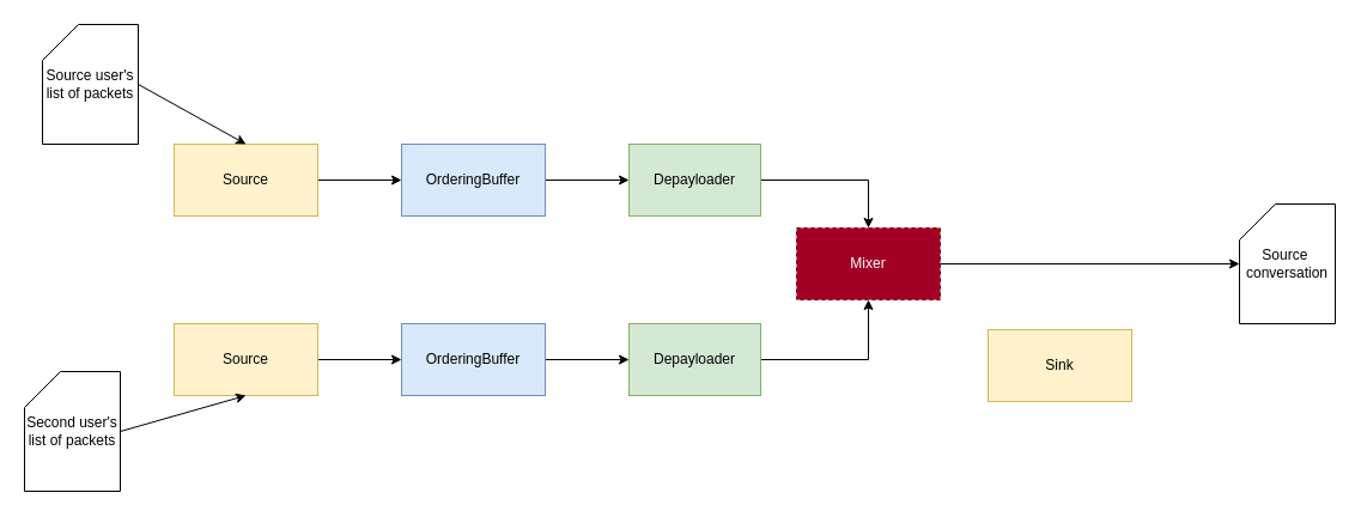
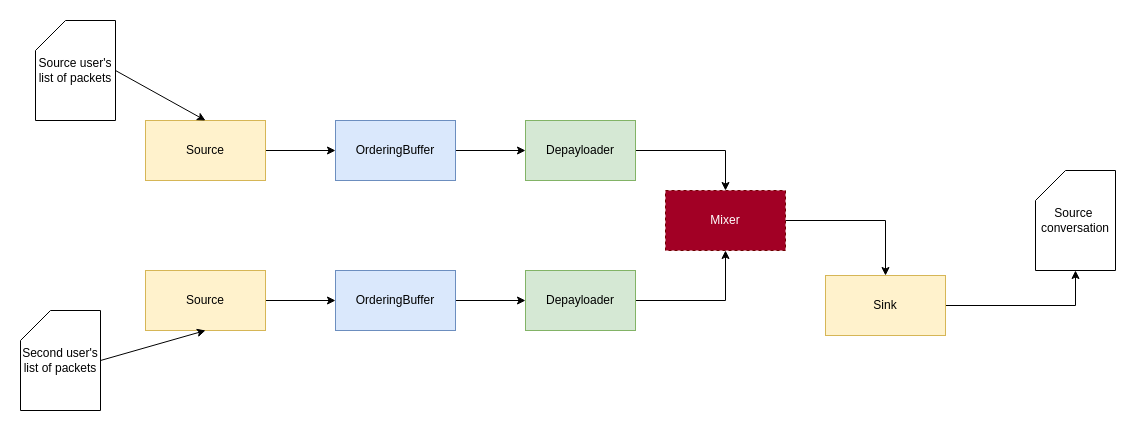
- <mxCell id="14" style="edgeStyle=orthogonalEdgeStyle;rounded=0;orthogonalLoop=1;jettySize=auto;html=1;exitX=1;exitY=0.5;exitDx=0;exitDy=0;" edge="1" parent="1" source="15" target="22"><mxGeometry relative="1" as="geometry" /></mxCell>
+ <mxCell id="14" style="edgeStyle=orthogonalEdgeStyle;rounded=0;orthogonalLoop=1;jettySize=auto;html=1;exitX=1;exitY=0.5;exitDx=0;exitDy=0;" edge="1" parent="1" source="15" target="17"><mxGeometry relative="1" as="geometry" /></mxCell>
+ <mxCell id="16" style="edgeStyle=orthogonalEdgeStyle;rounded=0;orthogonalLoop=1;jettySize=auto;html=1;exitX=1;exitY=0.5;exitDx=0;exitDy=0;" edge="1" parent="1" source="17" target="22"><mxGeometry relative="1" as="geometry" /></mxCell>
